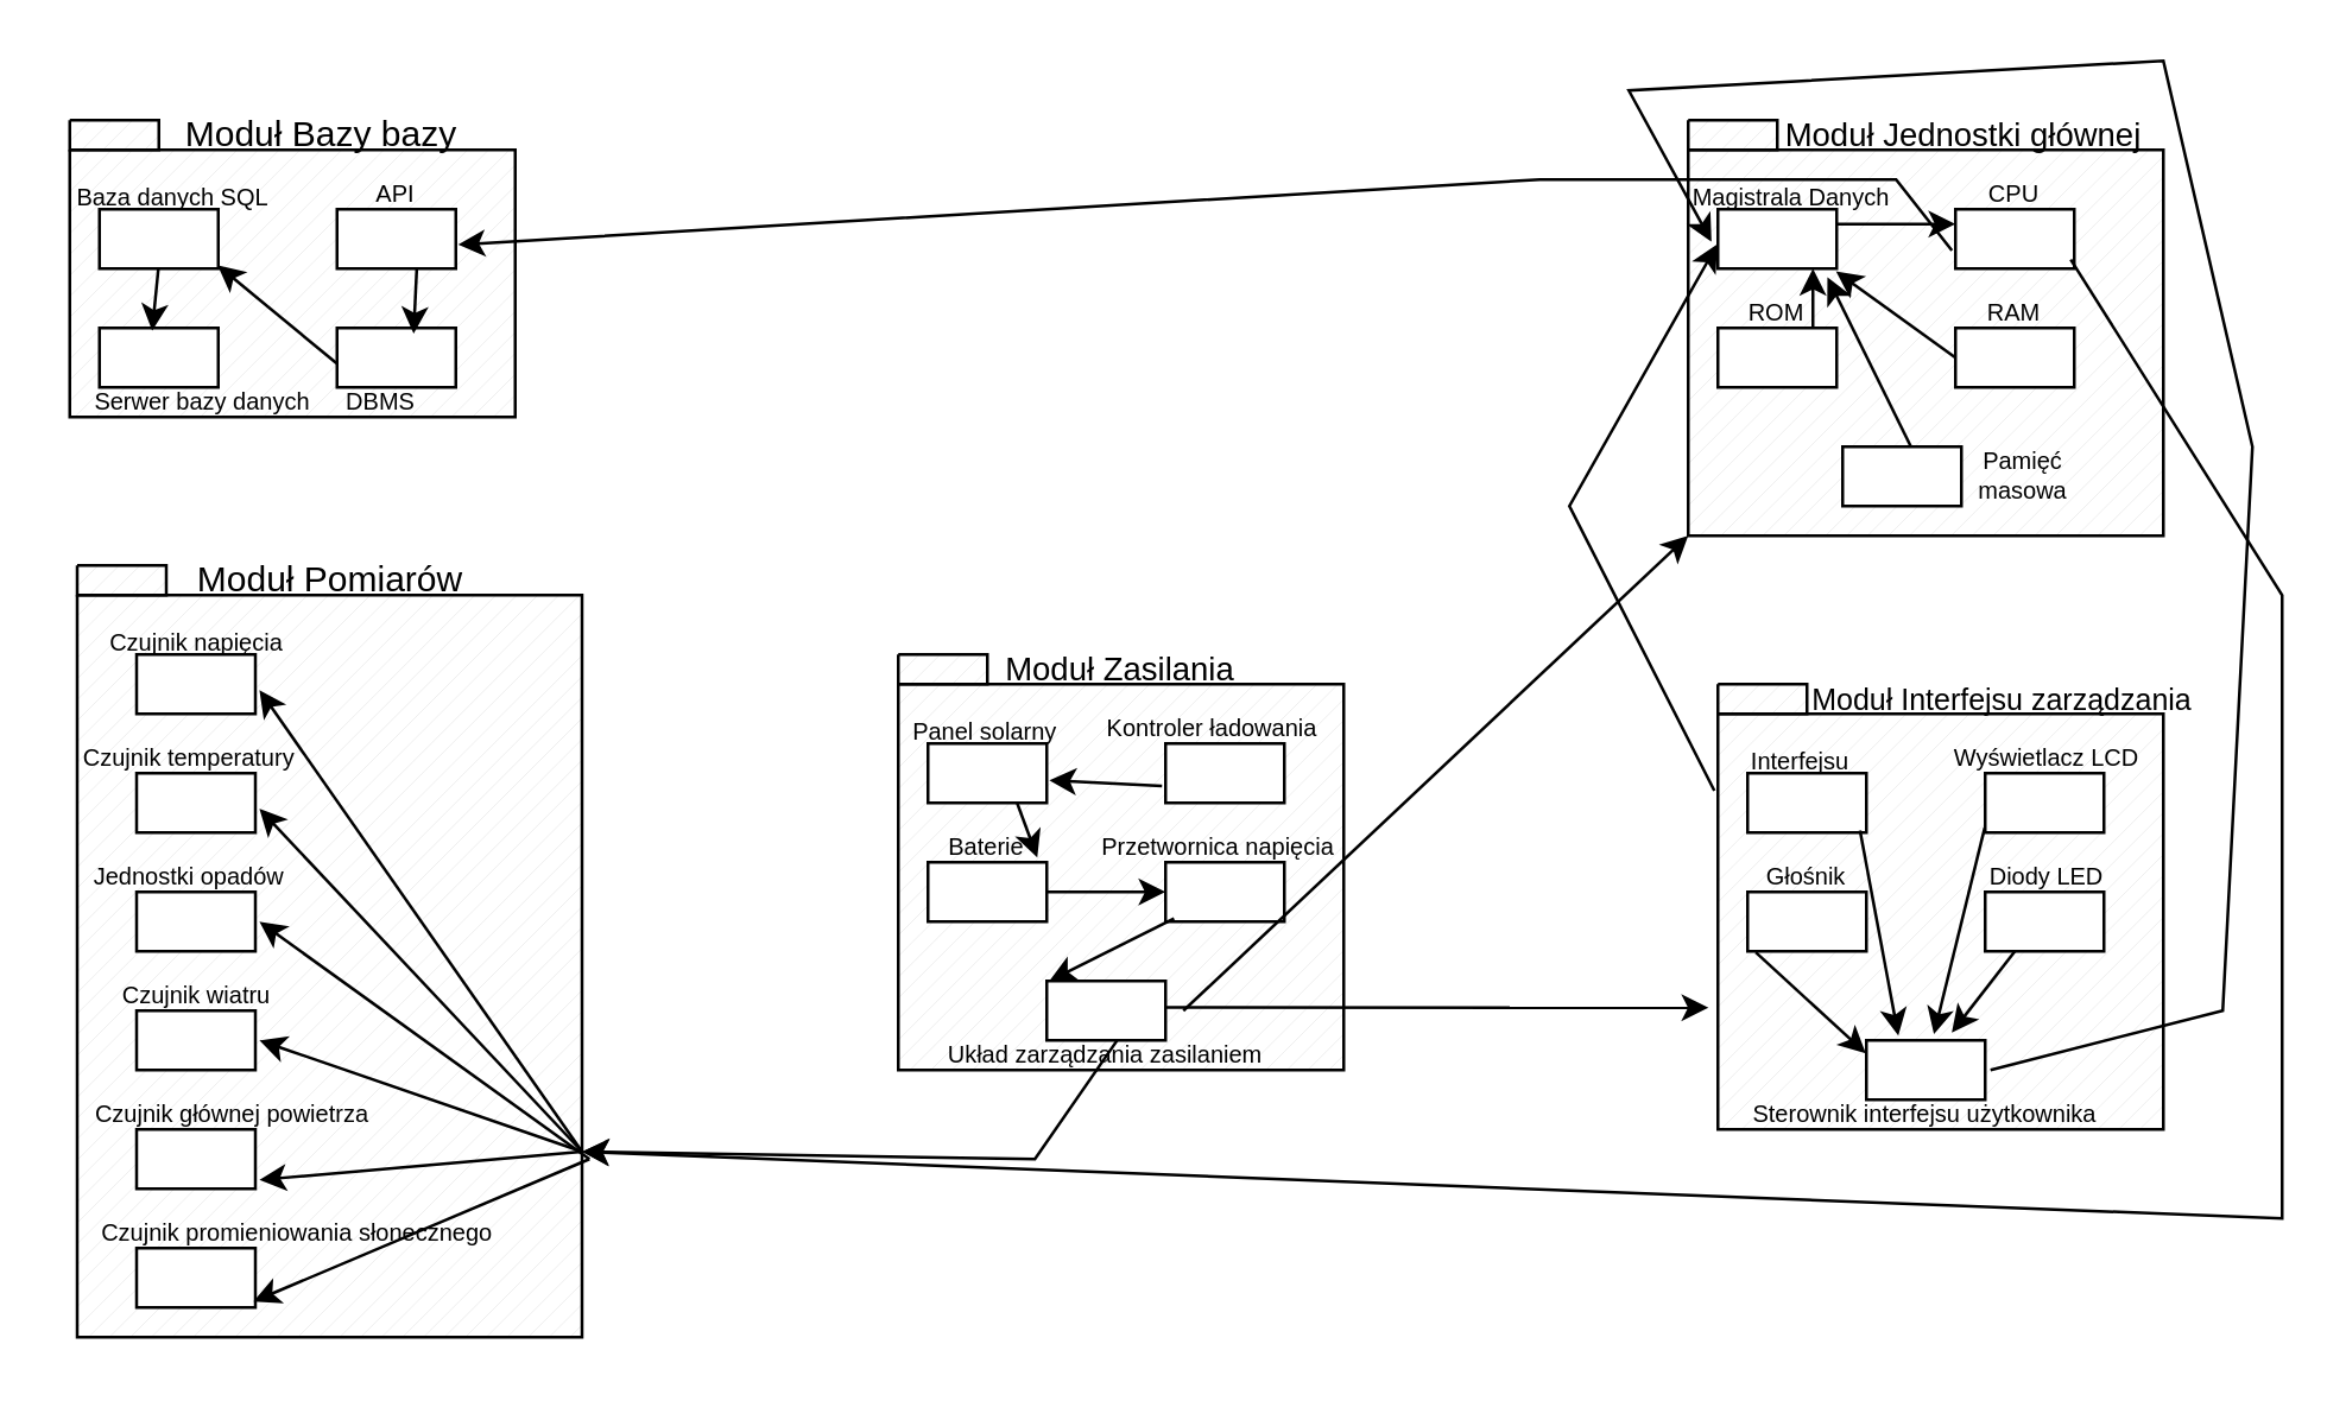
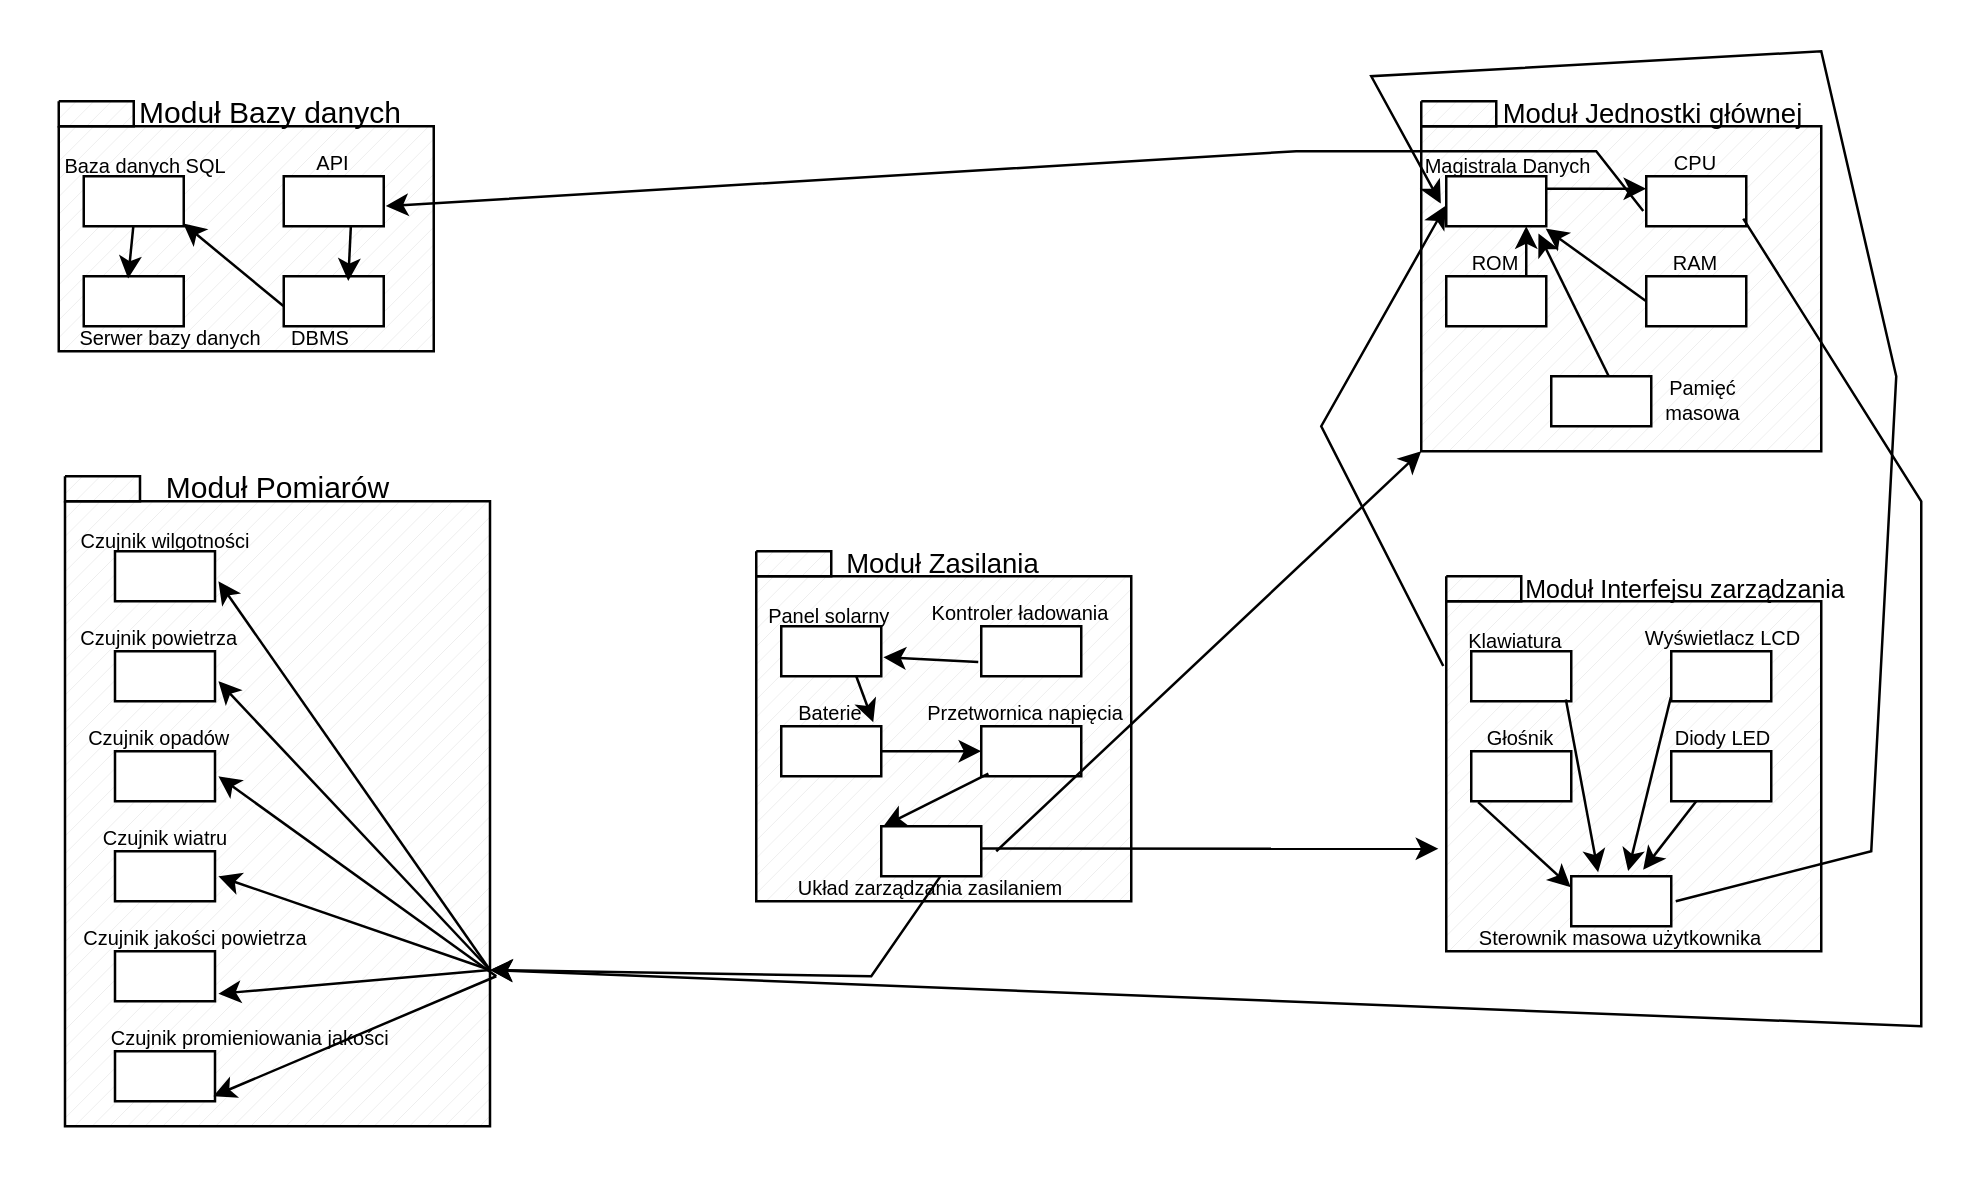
- <mxCell id="4" value="Moduł Bazy bazy" style="text;html=1;strokeColor=none;fillColor=none;align=center;verticalAlign=middle;whiteSpace=wrap;rounded=0;" parent="1" vertex="1"><mxGeometry x="43" y="40" width="130" height="10" as="geometry" /></mxCell>
+ <mxCell id="4" value="Moduł Bazy danych" style="text;html=1;strokeColor=none;fillColor=none;align=center;verticalAlign=middle;whiteSpace=wrap;rounded=0;" parent="1" vertex="1"><mxGeometry x="43" y="40" width="130" height="10" as="geometry" /></mxCell>
- <mxCell id="57" value="&lt;span style=&quot;font-size: 8px;&quot;&gt;Czujnik napięcia&lt;/span&gt;" style="text;html=1;strokeColor=none;fillColor=none;align=center;verticalAlign=middle;whiteSpace=wrap;rounded=0;" parent="1" vertex="1"><mxGeometry x="20.5" y="210" width="90" height="10" as="geometry" /></mxCell>
+ <mxCell id="57" value="&lt;span style=&quot;font-size: 8px;&quot;&gt;Czujnik wilgotności&lt;/span&gt;" style="text;html=1;strokeColor=none;fillColor=none;align=center;verticalAlign=middle;whiteSpace=wrap;rounded=0;" parent="1" vertex="1"><mxGeometry x="20.5" y="210" width="90" height="10" as="geometry" /></mxCell>
- <mxCell id="58" value="Czujnik temperatury" style="text;html=1;strokeColor=none;fillColor=none;align=center;verticalAlign=middle;whiteSpace=wrap;rounded=0;fontSize=8;" parent="1" vertex="1"><mxGeometry x="20.5" y="250" width="85" height="10" as="geometry" /></mxCell>
+ <mxCell id="58" value="Czujnik powietrza" style="text;html=1;strokeColor=none;fillColor=none;align=center;verticalAlign=middle;whiteSpace=wrap;rounded=0;fontSize=8;" parent="1" vertex="1"><mxGeometry x="20.5" y="250" width="85" height="10" as="geometry" /></mxCell>
- <mxCell id="31" value="&lt;font style=&quot;font-size: 8px;&quot;&gt;Interfejsu&lt;/font&gt;" style="text;html=1;strokeColor=none;fillColor=none;align=center;verticalAlign=middle;whiteSpace=wrap;rounded=0;" parent="1" vertex="1"><mxGeometry x="578" y="250" width="56" height="10" as="geometry" /></mxCell>
+ <mxCell id="31" value="&lt;font style=&quot;font-size: 8px;&quot;&gt;Klawiatura&lt;/font&gt;" style="text;html=1;strokeColor=none;fillColor=none;align=center;verticalAlign=middle;whiteSpace=wrap;rounded=0;" parent="1" vertex="1"><mxGeometry x="578" y="250" width="56" height="10" as="geometry" /></mxCell>
- <mxCell id="60" value="Jednostki opadów" style="text;html=1;strokeColor=none;fillColor=none;align=center;verticalAlign=middle;whiteSpace=wrap;rounded=0;fontSize=8;" parent="1" vertex="1"><mxGeometry x="20.5" y="290" width="85" height="10" as="geometry" /></mxCell>
+ <mxCell id="60" value="Czujnik opadów" style="text;html=1;strokeColor=none;fillColor=none;align=center;verticalAlign=middle;whiteSpace=wrap;rounded=0;fontSize=8;" parent="1" vertex="1"><mxGeometry x="20.5" y="290" width="85" height="10" as="geometry" /></mxCell>
- <mxCell id="62" value="Czujnik głównej powietrza" style="text;html=1;strokeColor=none;fillColor=none;align=center;verticalAlign=middle;whiteSpace=wrap;rounded=0;fontSize=8;" parent="1" vertex="1"><mxGeometry x="27.5" y="370" width="100" height="10" as="geometry" /></mxCell>
+ <mxCell id="62" value="Czujnik jakości powietrza" style="text;html=1;strokeColor=none;fillColor=none;align=center;verticalAlign=middle;whiteSpace=wrap;rounded=0;fontSize=8;" parent="1" vertex="1"><mxGeometry x="27.5" y="370" width="100" height="10" as="geometry" /></mxCell>
- <mxCell id="36" value="Sterownik interfejsu użytkownika" style="text;html=1;strokeColor=none;fillColor=none;align=center;verticalAlign=middle;whiteSpace=wrap;rounded=0;fontSize=8;" parent="1" vertex="1"><mxGeometry x="585" y="370" width="126" height="10" as="geometry" /></mxCell>
+ <mxCell id="36" value="Sterownik masowa użytkownika" style="text;html=1;strokeColor=none;fillColor=none;align=center;verticalAlign=middle;whiteSpace=wrap;rounded=0;fontSize=8;" parent="1" vertex="1"><mxGeometry x="585" y="370" width="126" height="10" as="geometry" /></mxCell>
- <mxCell id="64" value="Czujnik promieniowania słonecznego&amp;nbsp;" style="text;html=1;strokeColor=none;fillColor=none;align=center;verticalAlign=middle;whiteSpace=wrap;rounded=0;fontSize=8;" parent="1" vertex="1"><mxGeometry x="20.5" y="410" width="160" height="10" as="geometry" /></mxCell>
+ <mxCell id="64" value="Czujnik promieniowania jakości&amp;nbsp;" style="text;html=1;strokeColor=none;fillColor=none;align=center;verticalAlign=middle;whiteSpace=wrap;rounded=0;fontSize=8;" parent="1" vertex="1"><mxGeometry x="20.5" y="410" width="160" height="10" as="geometry" /></mxCell>
